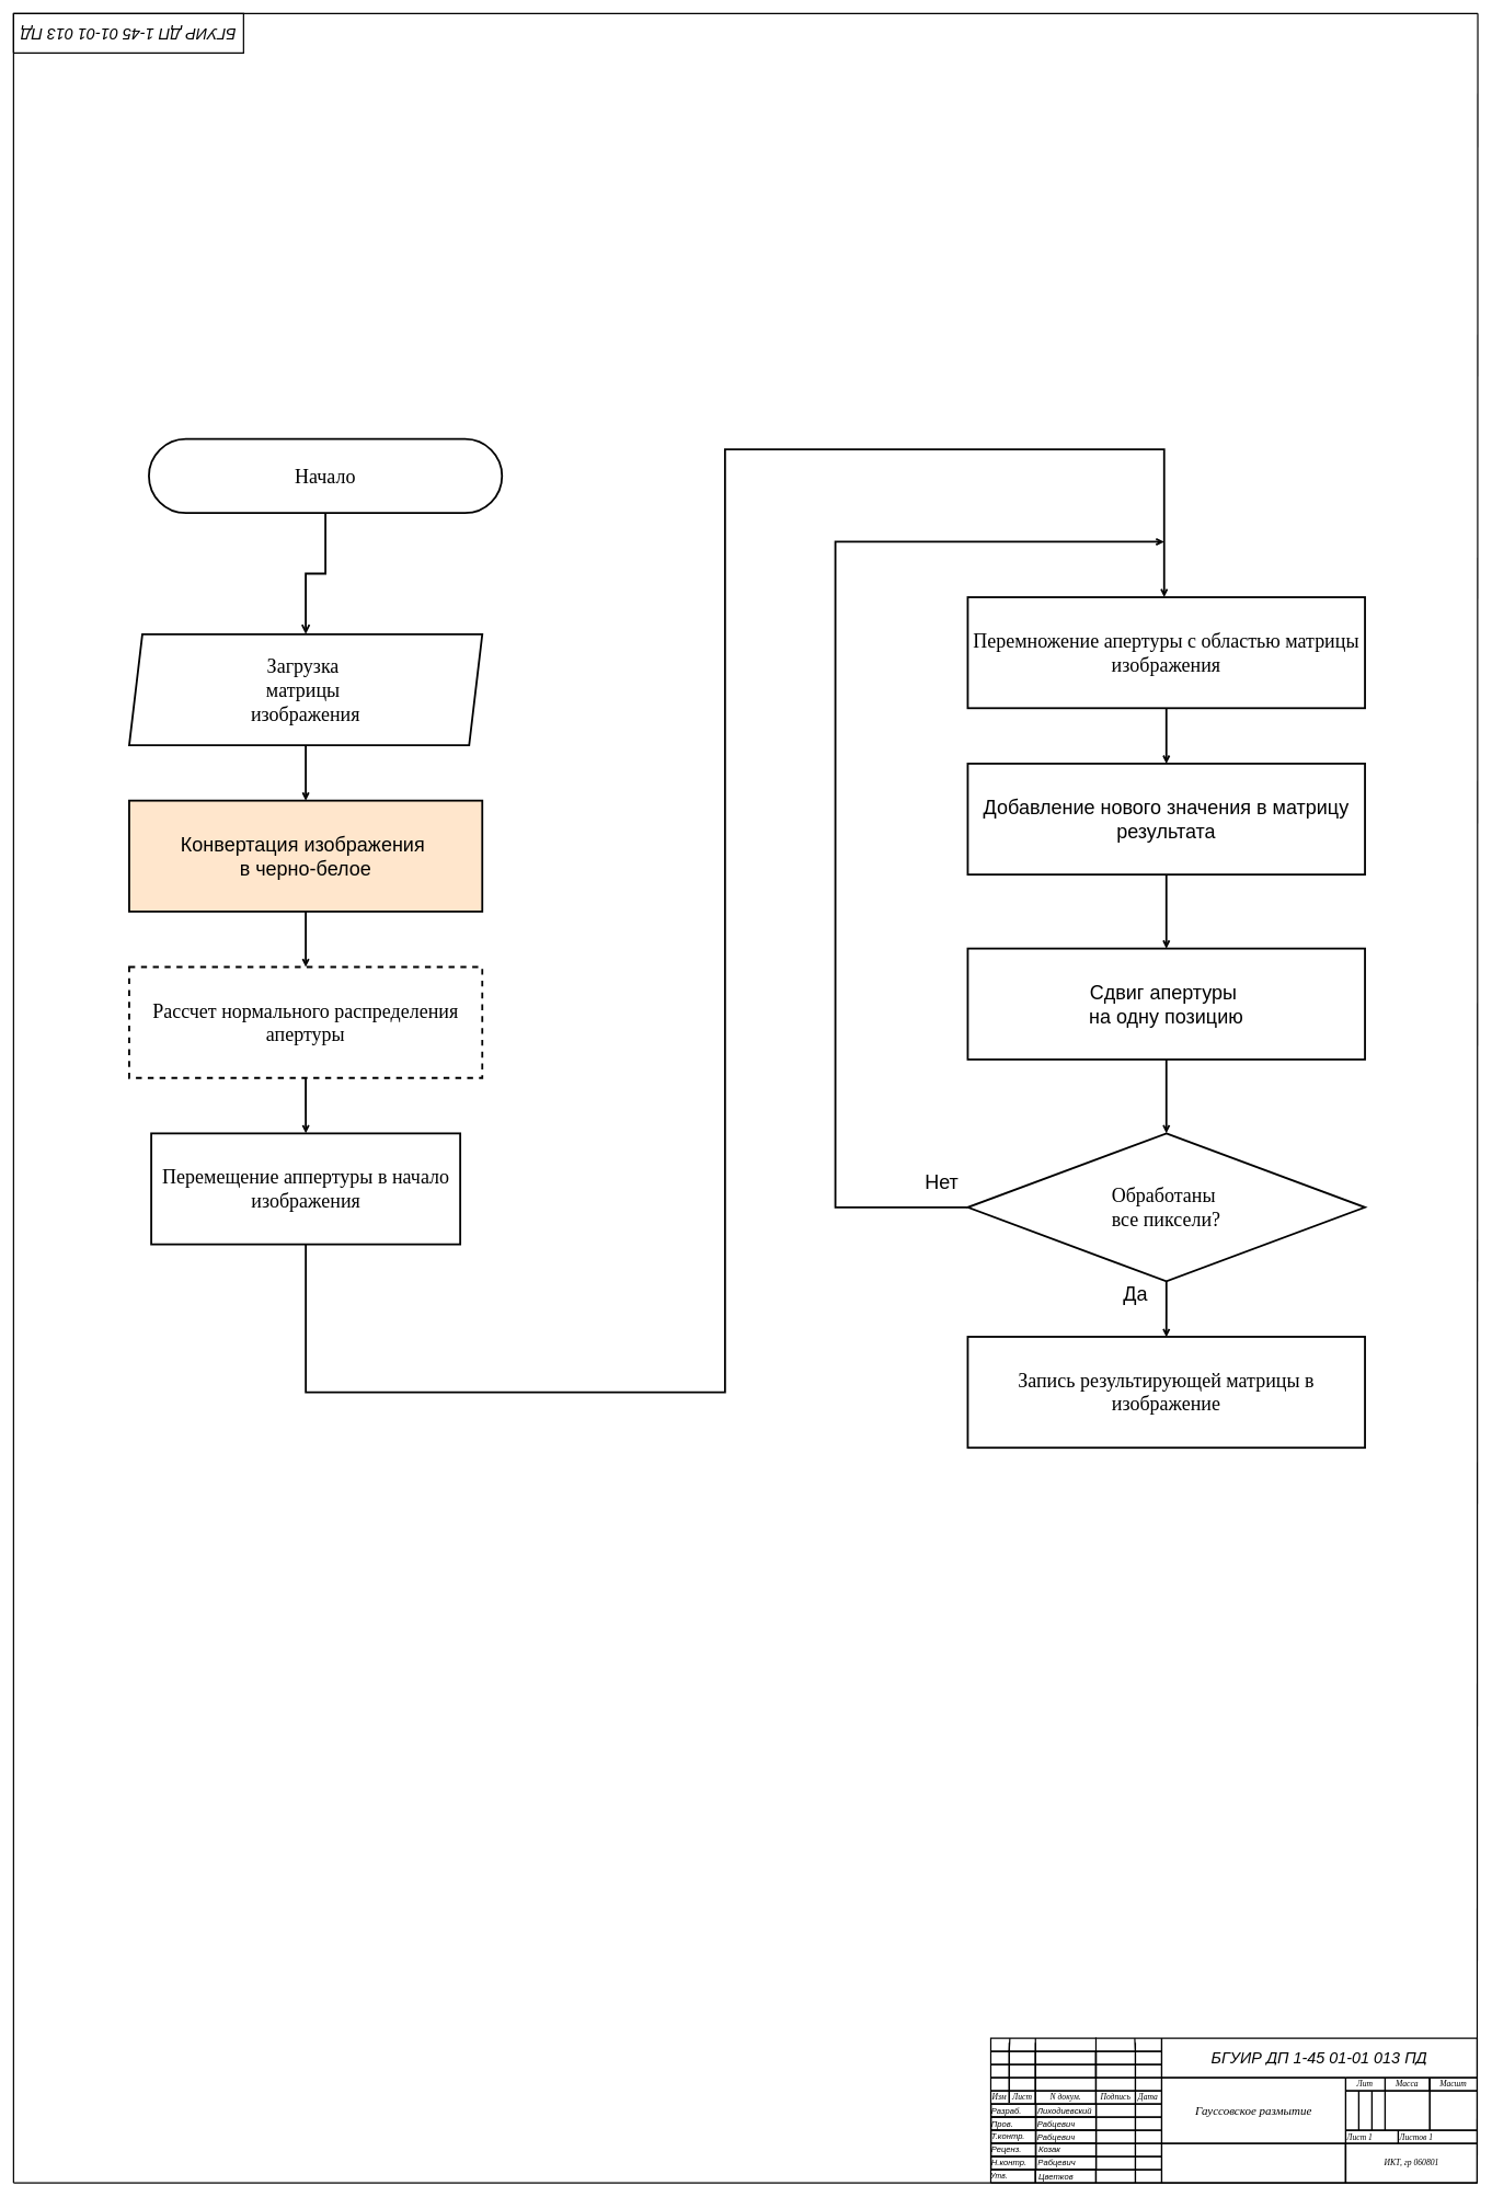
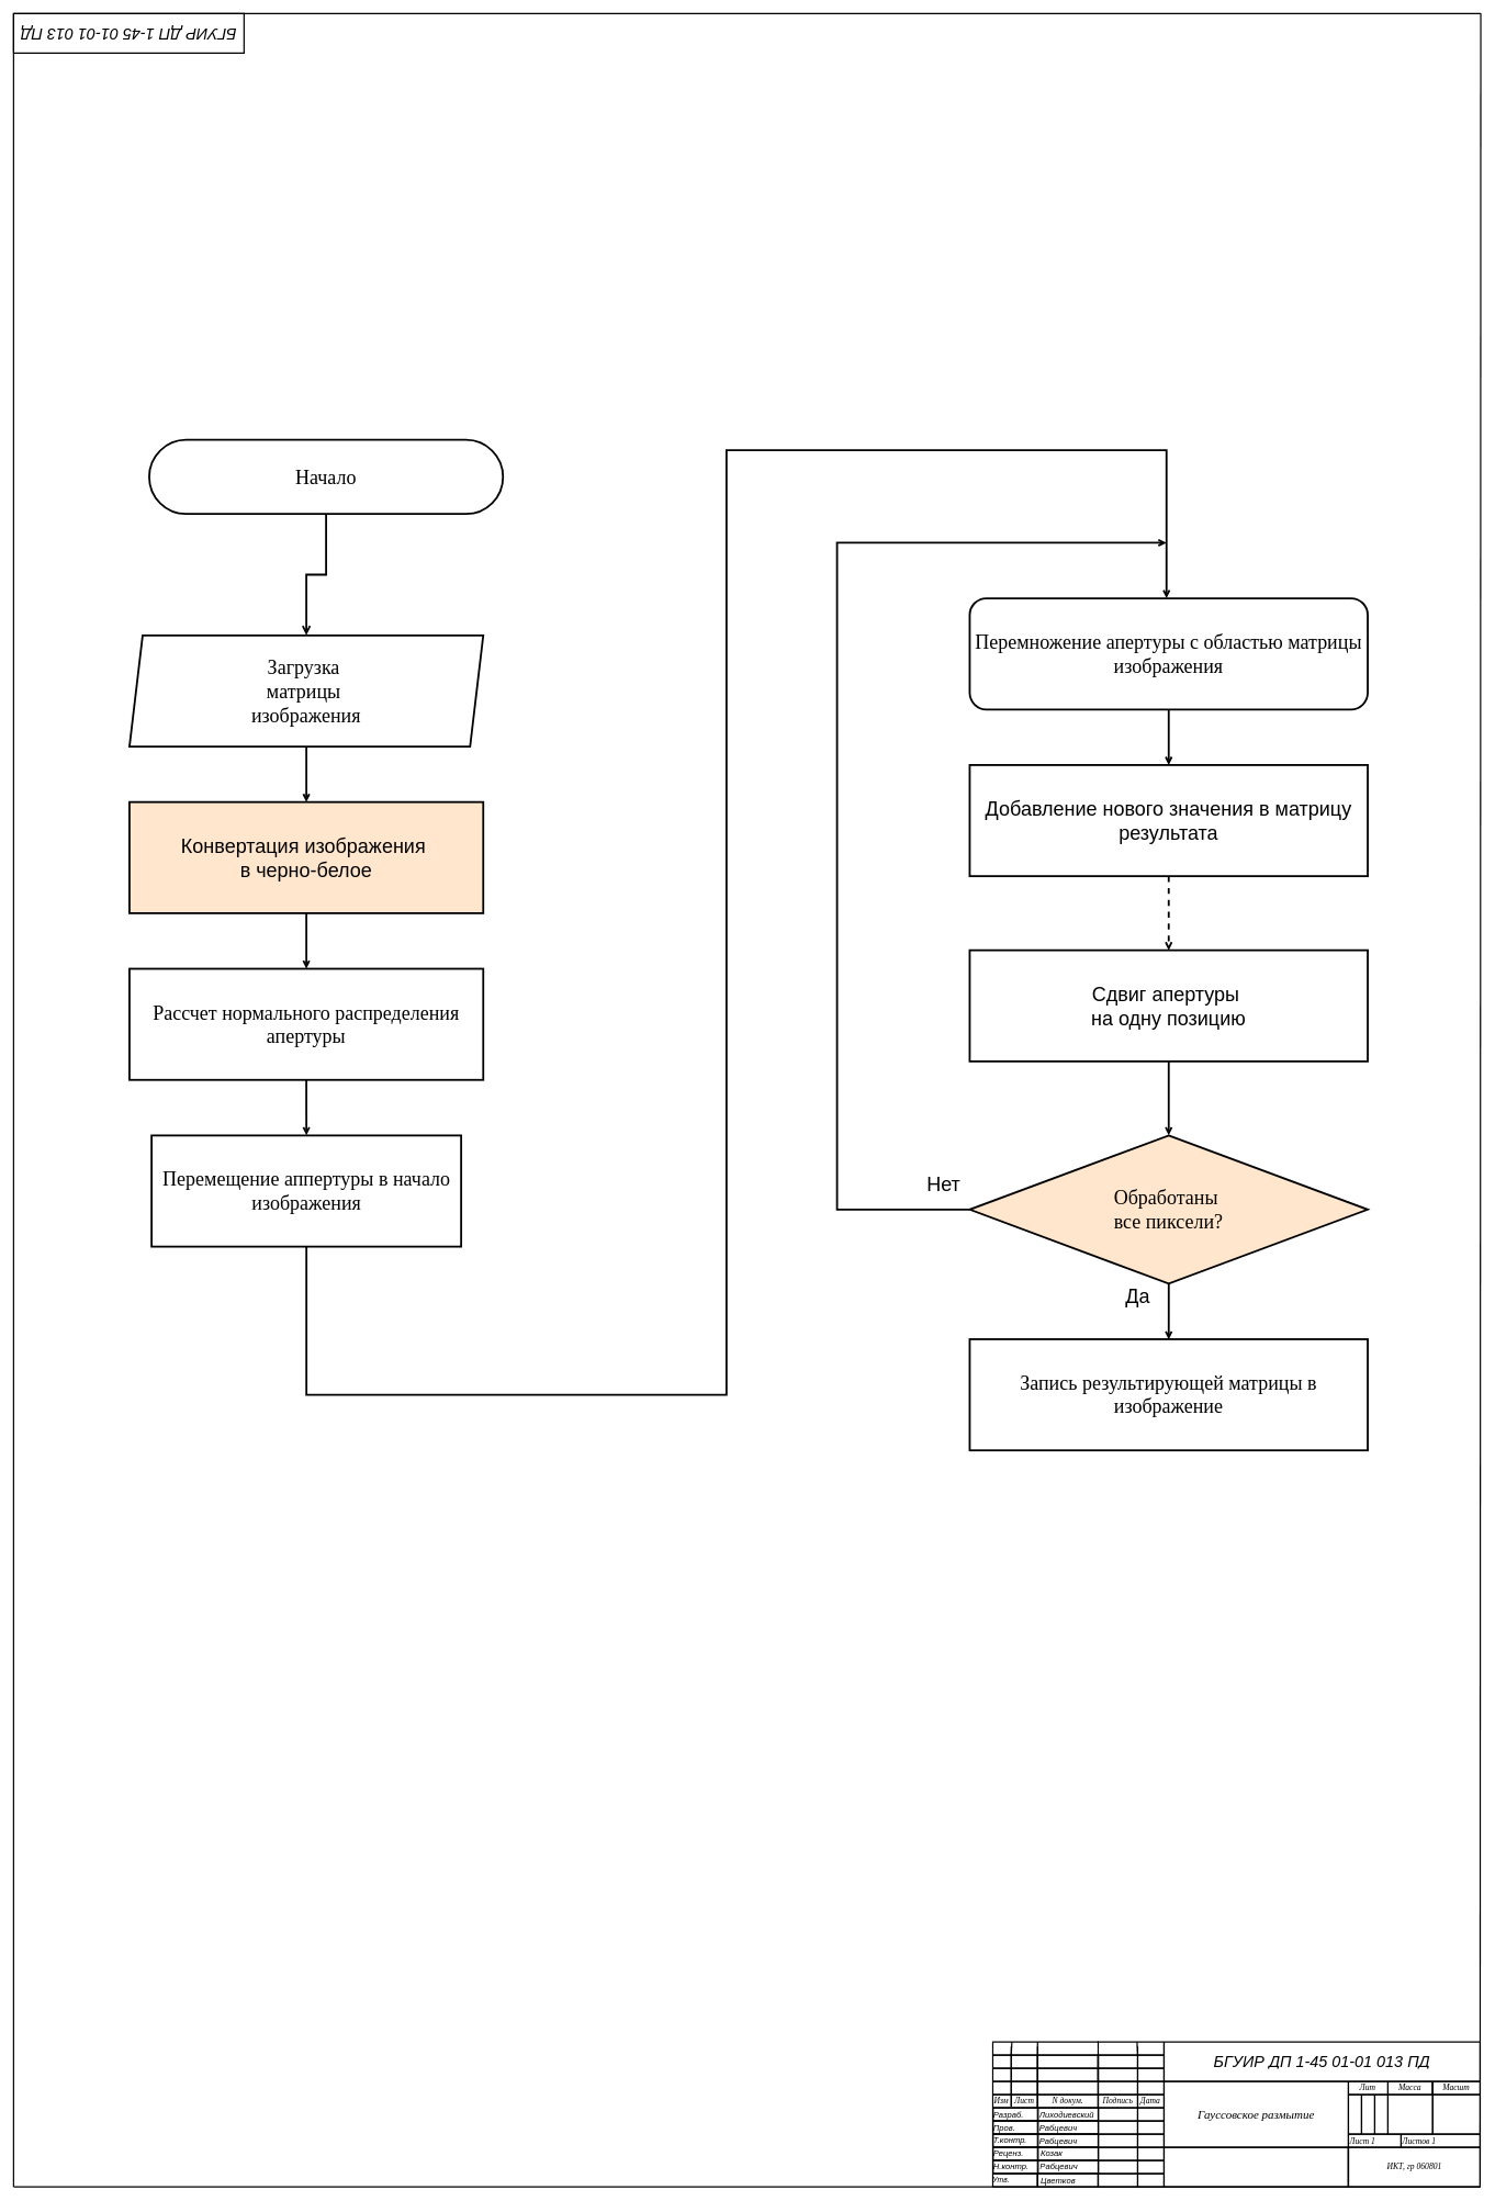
- <mxCell id="178" value="Перемножение апертуры с областью матрицы изображения" style="whiteSpace=wrap;html=1;fontSize=30;fontFamily=Times New Roman;rounded=0;strokeWidth=3;" parent="1" vertex="1"><mxGeometry x="1471.952" y="908" width="604.398" height="168.75" as="geometry" /></mxCell>
+ <mxCell id="178" value="Перемножение апертуры с областью матрицы изображения" style="whiteSpace=wrap;html=1;fontSize=30;fontFamily=Times New Roman;strokeWidth=3;rounded=1;" parent="1" vertex="1"><mxGeometry x="1471.952" y="908" width="604.398" height="168.75" as="geometry" /></mxCell>
- <mxCell id="185" style="edgeStyle=orthogonalEdgeStyle;rounded=0;orthogonalLoop=1;jettySize=auto;html=1;entryX=0.5;entryY=0;entryDx=0;entryDy=0;endArrow=open;endFill=0;fontSize=30;strokeWidth=3;" parent="1" source="186" target="183" edge="1"><mxGeometry relative="1" as="geometry" /></mxCell>
+ <mxCell id="185" style="edgeStyle=orthogonalEdgeStyle;rounded=0;orthogonalLoop=1;jettySize=auto;html=1;entryX=0.5;entryY=0;entryDx=0;entryDy=0;endArrow=open;endFill=0;fontSize=30;strokeWidth=3;dashed=1;" parent="1" source="186" target="183" edge="1"><mxGeometry relative="1" as="geometry" /></mxCell>
- <mxCell id="174" value="Рассчет нормального распределения апертуры" style="rounded=0;whiteSpace=wrap;html=1;fontFamily=Times New Roman;fontSize=30;strokeWidth=3;dashed=1;" parent="1" vertex="1"><mxGeometry x="196" y="1470.5" width="537.243" height="168.75" as="geometry" /></mxCell>
+ <mxCell id="174" value="Рассчет нормального распределения апертуры" style="rounded=0;whiteSpace=wrap;html=1;fontFamily=Times New Roman;fontSize=30;strokeWidth=3;" parent="1" vertex="1"><mxGeometry x="196" y="1470.5" width="537.243" height="168.75" as="geometry" /></mxCell>
- <mxCell id="181" value="Обработаны&amp;nbsp;&lt;div style=&quot;font-size: 30px;&quot;&gt;все пиксели?&lt;/div&gt;" style="rhombus;whiteSpace=wrap;html=1;fontSize=30;fontFamily=Times New Roman;rounded=0;strokeWidth=3;" parent="1" vertex="1"><mxGeometry x="1471.951" y="1723.625" width="604.398" height="225.0" as="geometry" /></mxCell>
+ <mxCell id="181" value="Обработаны&amp;nbsp;&lt;div style=&quot;font-size: 30px;&quot;&gt;все пиксели?&lt;/div&gt;" style="rhombus;whiteSpace=wrap;html=1;fontSize=30;fontFamily=Times New Roman;rounded=0;strokeWidth=3;fillColor=#ffe6cc;" parent="1" vertex="1"><mxGeometry x="1471.951" y="1723.625" width="604.398" height="225.0" as="geometry" /></mxCell>
